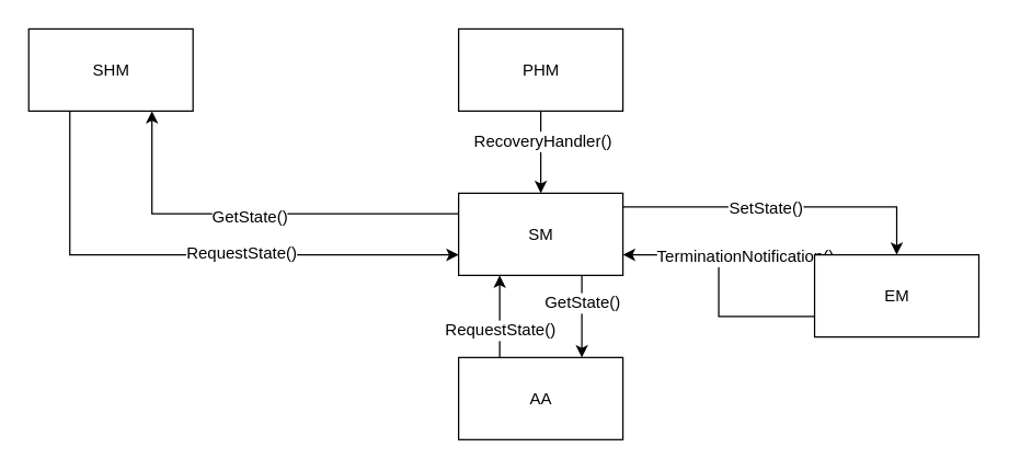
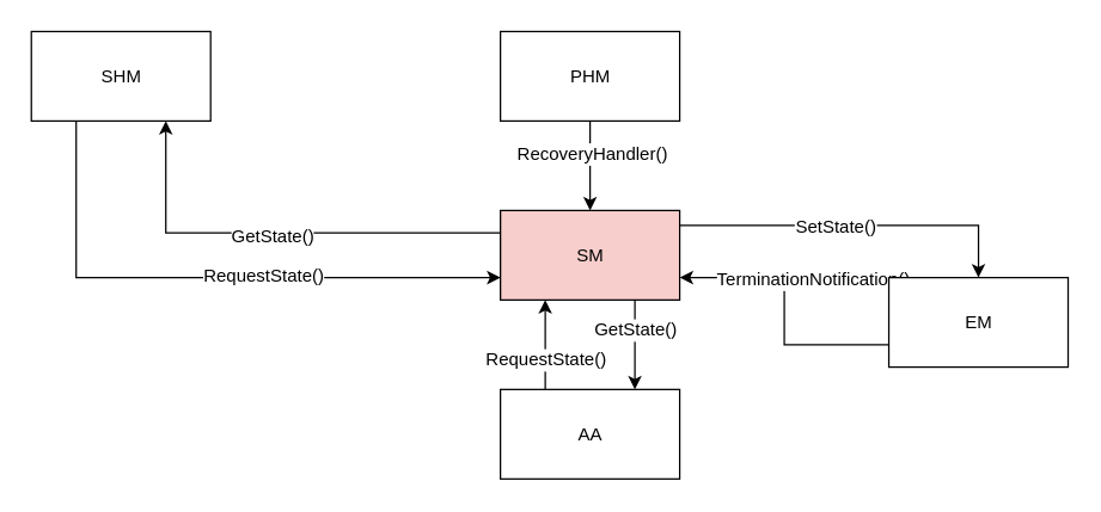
- <mxCell id="11" value="SM" style="rounded=0;whiteSpace=wrap;html=1;" parent="1" vertex="1"><mxGeometry x="334.5" y="140.5" width="120" height="60" as="geometry" /></mxCell>
+ <mxCell id="11" value="SM" style="rounded=0;whiteSpace=wrap;html=1;fillColor=#f8cecc;" parent="1" vertex="1"><mxGeometry x="334.5" y="140.5" width="120" height="60" as="geometry" /></mxCell>
